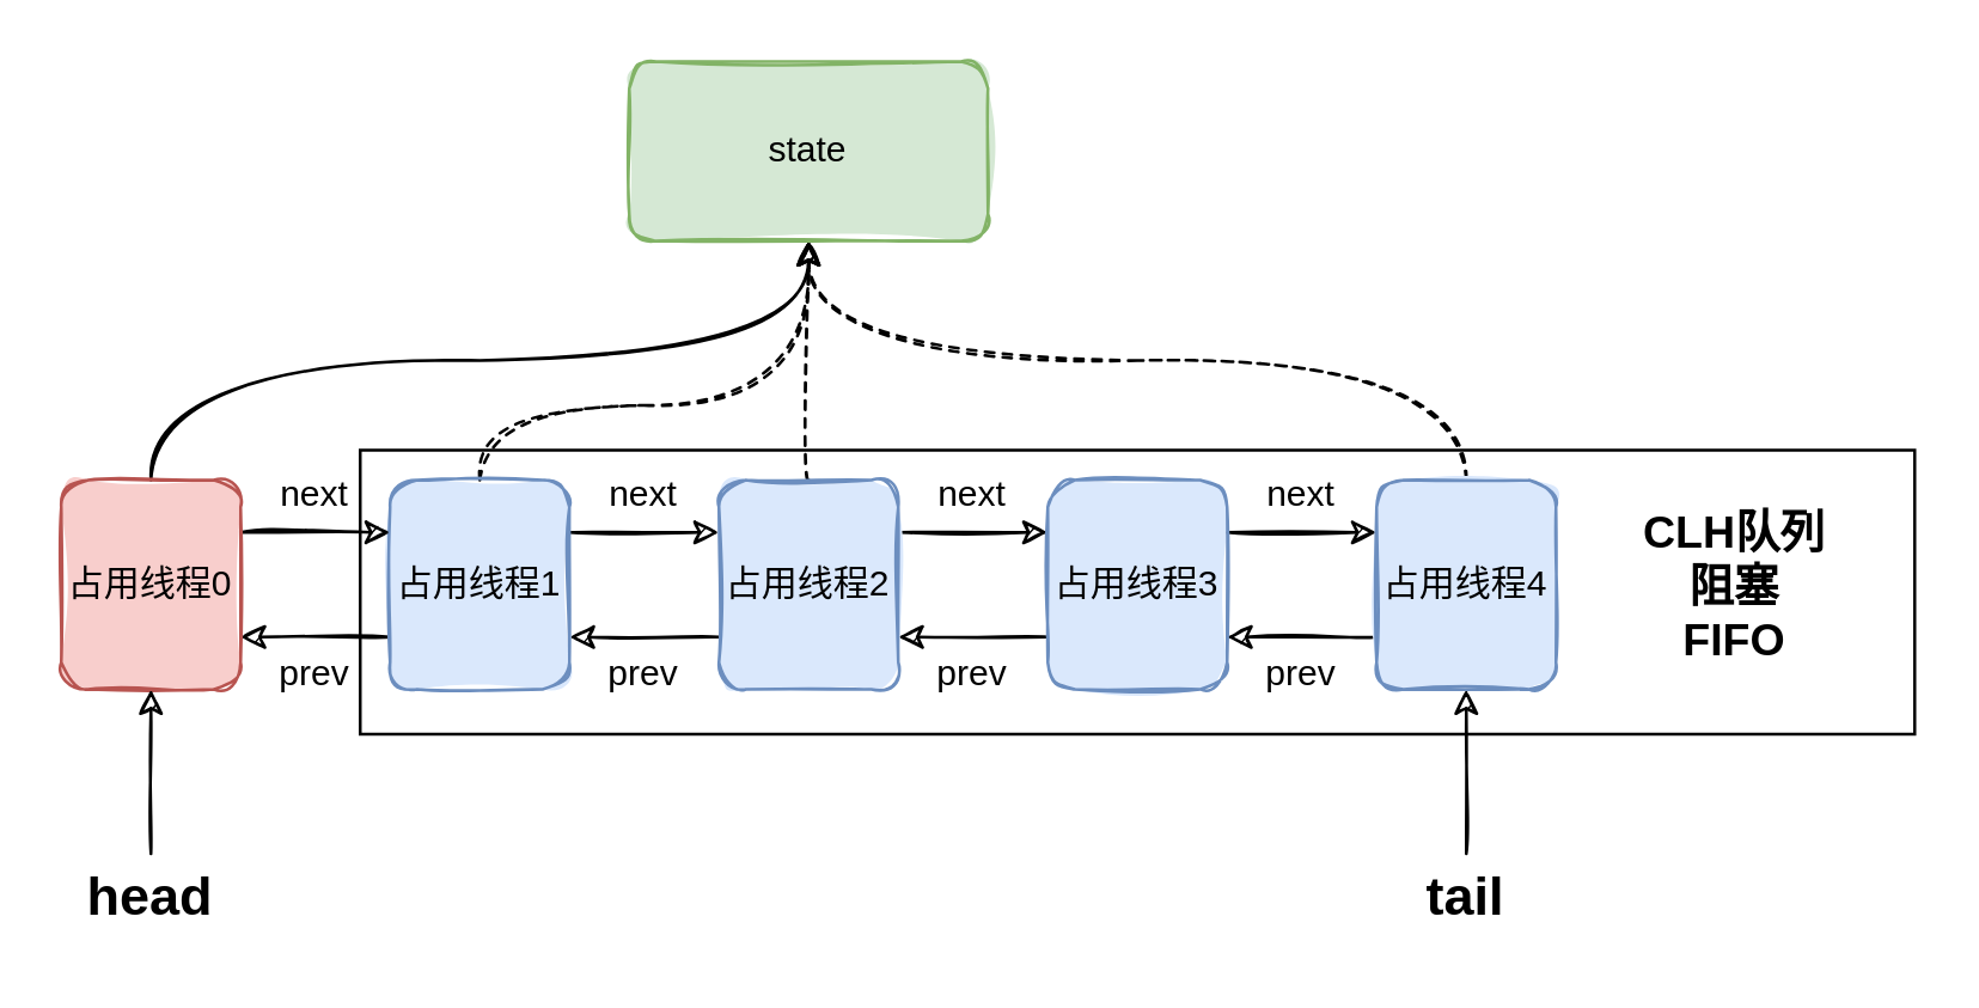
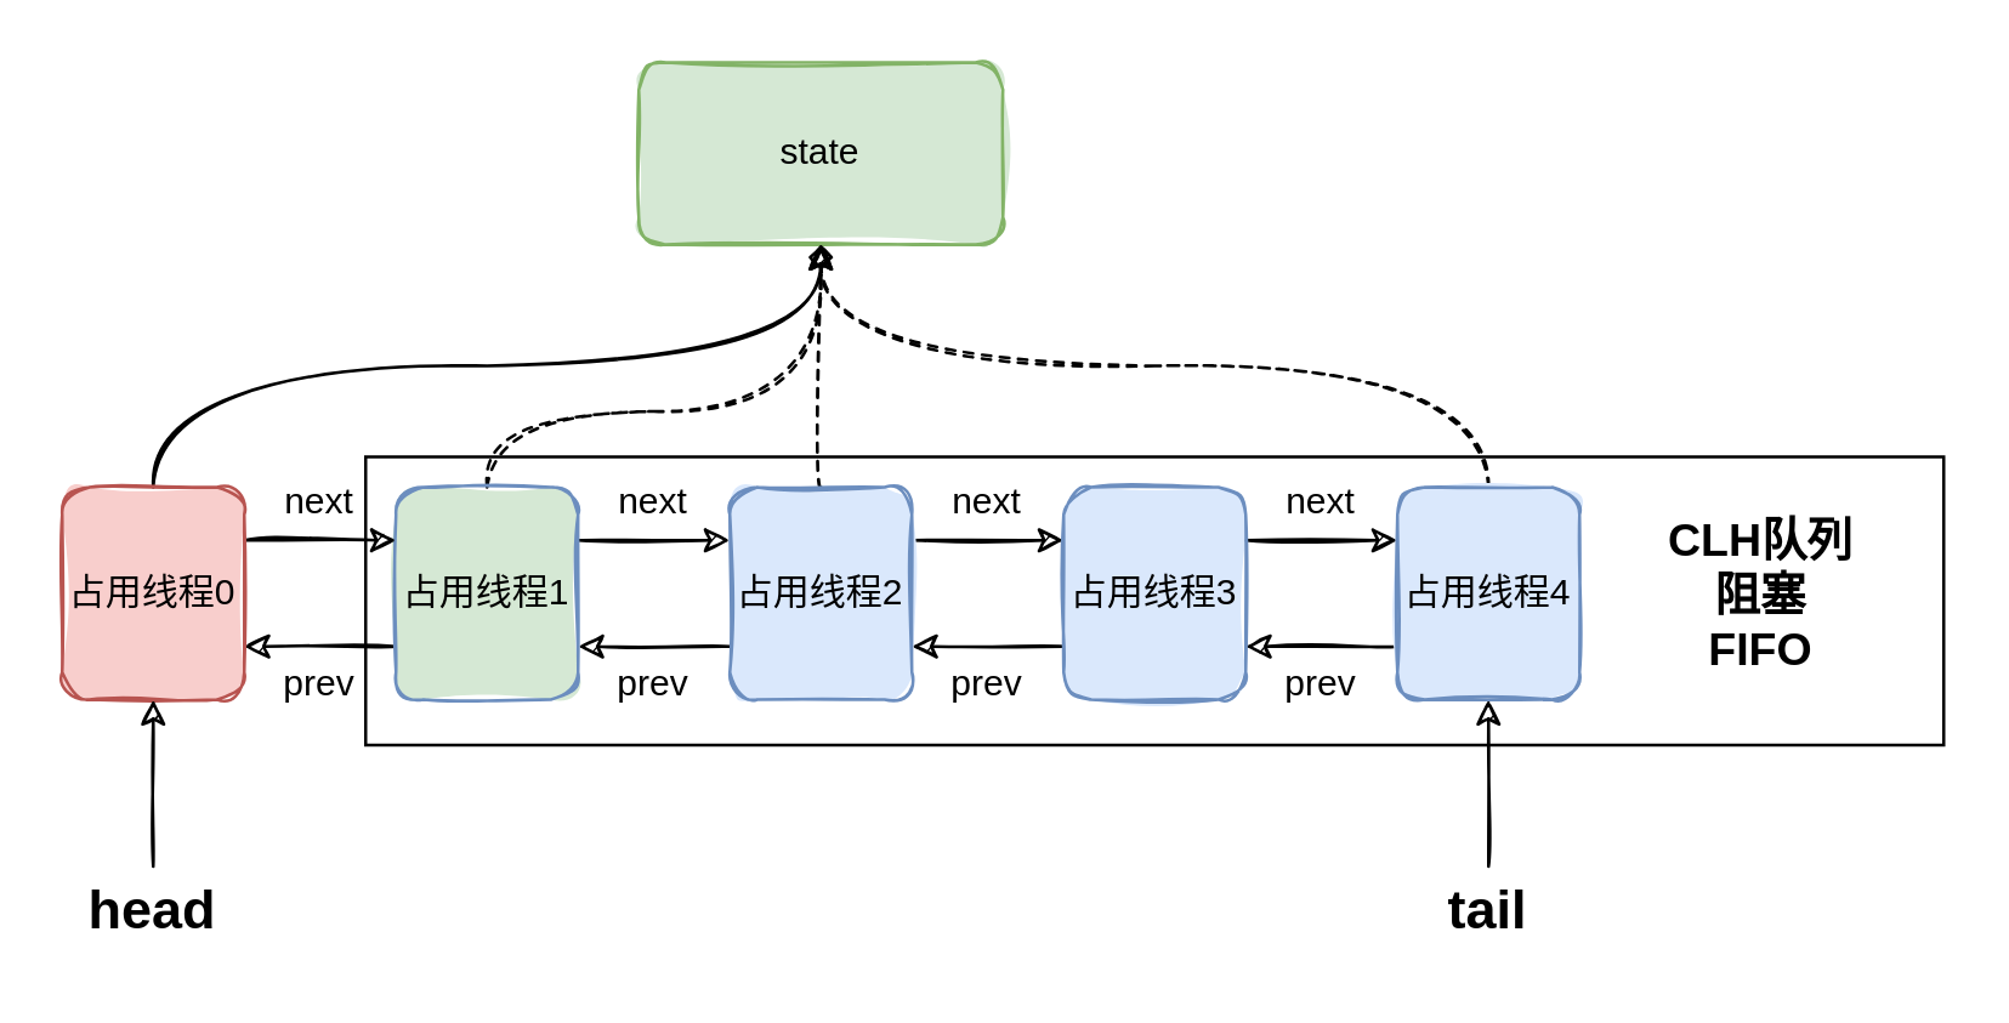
- <mxCell id="6" style="edgeStyle=orthogonalEdgeStyle;curved=1;rounded=0;sketch=1;orthogonalLoop=1;jettySize=auto;html=1;exitX=0.5;exitY=0;exitDx=0;exitDy=0;entryX=0.5;entryY=1;entryDx=0;entryDy=0;fontSize=18;dashed=1;" edge="1" parent="1" source="7" target="3"><mxGeometry relative="1" as="geometry"><Array as="points"><mxPoint x="160" y="135" /><mxPoint x="270" y="135" /></Array></mxGeometry></mxCell>
+ <mxCell id="6" style="edgeStyle=orthogonalEdgeStyle;curved=1;rounded=0;sketch=1;orthogonalLoop=1;jettySize=auto;html=1;exitX=0.5;exitY=0;exitDx=0;exitDy=0;entryX=0.5;entryY=1;entryDx=0;entryDy=0;fontSize=18;dashed=1;endArrow=diamond;" edge="1" parent="1" source="7" target="3"><mxGeometry relative="1" as="geometry"><Array as="points"><mxPoint x="160" y="135" /><mxPoint x="270" y="135" /></Array></mxGeometry></mxCell>
- <mxCell id="7" value="占用线程1" style="rounded=1;whiteSpace=wrap;html=1;sketch=1;fillColor=#dae8fc;strokeColor=#6c8ebf;fillStyle=solid;" vertex="1" parent="1"><mxGeometry x="130" y="160" width="60" height="70" as="geometry" /></mxCell>
+ <mxCell id="7" value="占用线程1" style="rounded=1;whiteSpace=wrap;html=1;sketch=1;fillColor=#d5e8d4;strokeColor=#6c8ebf;fillStyle=solid;" vertex="1" parent="1"><mxGeometry x="130" y="160" width="60" height="70" as="geometry" /></mxCell>
